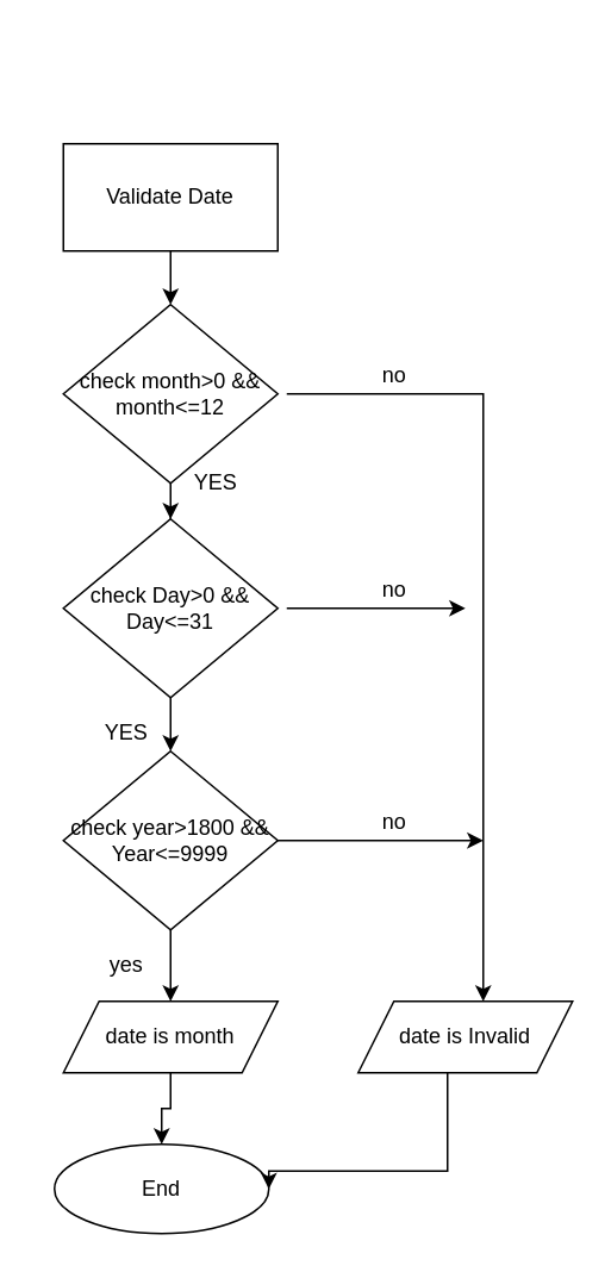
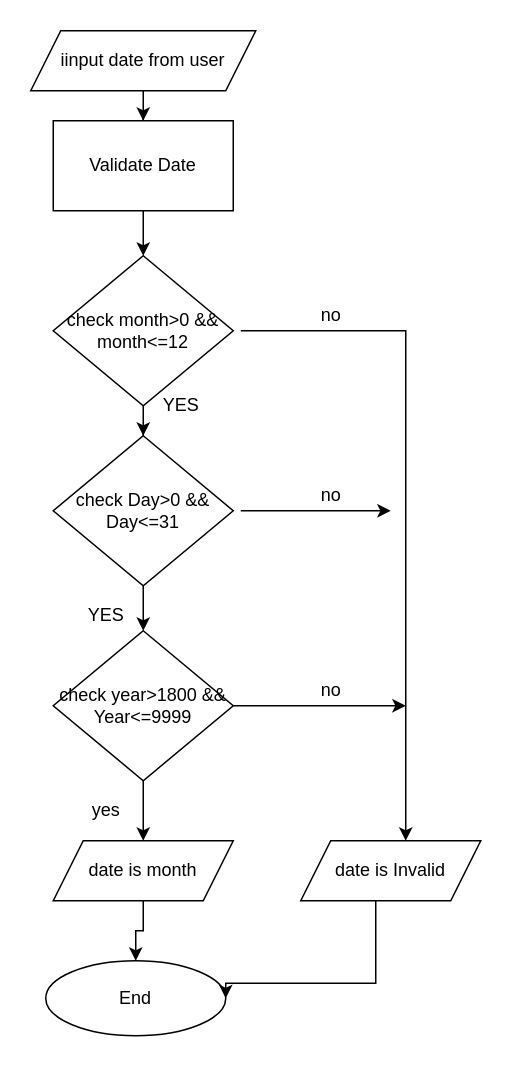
+ <mxCell id="4" value="iinput date from user" style="shape=parallelogram;perimeter=parallelogramPerimeter;whiteSpace=wrap;html=1;fixedSize=1;" parent="1" vertex="1"><mxGeometry x="20" y="20" width="150" height="40" as="geometry" /></mxCell>
+ <mxCell id="3" value="" style="edgeStyle=orthogonalEdgeStyle;rounded=0;orthogonalLoop=1;jettySize=auto;html=1;" parent="1" source="4" target="8" edge="1"><mxGeometry relative="1" as="geometry" /></mxCell>
